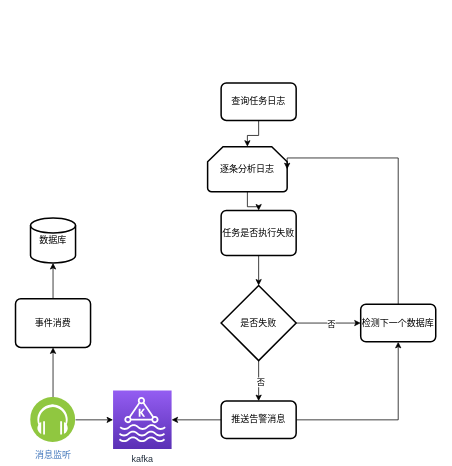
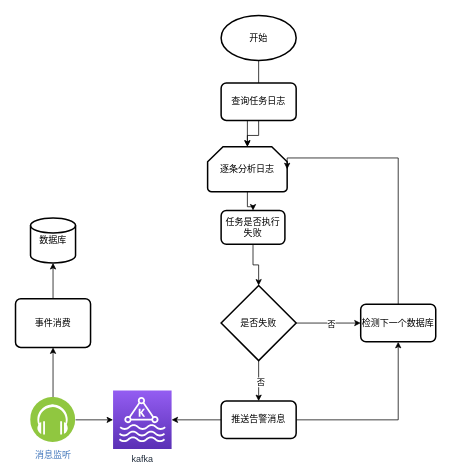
+ <mxCell id="3" value="开始" style="strokeWidth=2;html=1;shape=mxgraph.flowchart.start_1;whiteSpace=wrap;" vertex="1" parent="1"><mxGeometry x="294" y="20" width="100" height="60" as="geometry" /></mxCell>
+ <mxCell id="2" value="" style="edgeStyle=orthogonalEdgeStyle;rounded=0;orthogonalLoop=1;jettySize=auto;html=1;" edge="1" parent="1" source="3" target="7"><mxGeometry relative="1" as="geometry" /></mxCell>
- <mxCell id="9" value="任务是否执行失败" style="rounded=1;whiteSpace=wrap;html=1;absoluteArcSize=1;arcSize=14;strokeWidth=2;" vertex="1" parent="1"><mxGeometry x="294" y="280" width="100" height="60" as="geometry" /></mxCell>
+ <mxCell id="9" value="任务是否执行失败" style="rounded=1;whiteSpace=wrap;html=1;absoluteArcSize=1;arcSize=14;strokeWidth=2;" vertex="1" parent="1"><mxGeometry x="294" y="280" width="85" height="45" as="geometry" /></mxCell>
